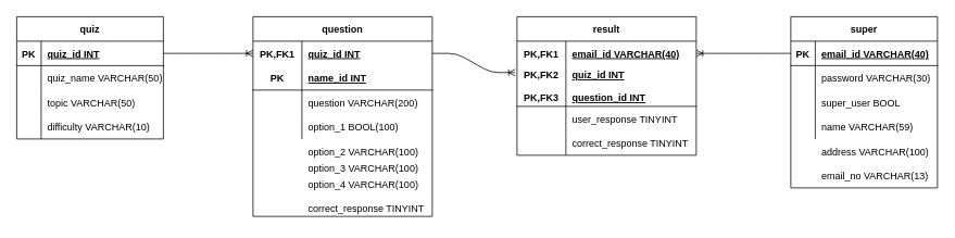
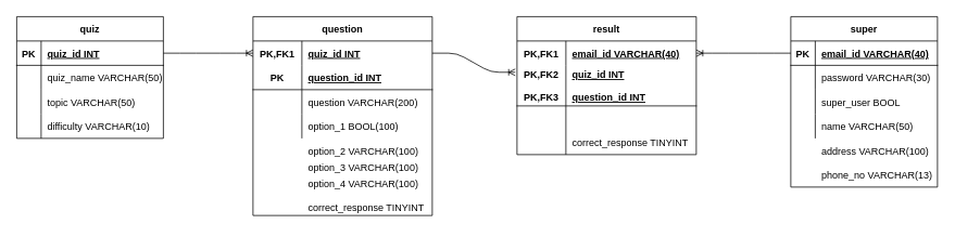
- <mxCell id="34" value="name_id INT" style="shape=partialRectangle;connectable=0;fillColor=none;top=0;left=0;bottom=0;right=0;align=left;spacingLeft=6;fontStyle=5;overflow=hidden;" parent="32" vertex="1"><mxGeometry x="60" width="160" height="30" as="geometry" /></mxCell>
+ <mxCell id="34" value="question_id INT" style="shape=partialRectangle;connectable=0;fillColor=none;top=0;left=0;bottom=0;right=0;align=left;spacingLeft=6;fontStyle=5;overflow=hidden;" parent="32" vertex="1"><mxGeometry x="60" width="160" height="30" as="geometry" /></mxCell>
- <mxCell id="62" value="user_response TINYINT" style="shape=partialRectangle;connectable=0;fillColor=none;top=0;left=0;bottom=0;right=0;align=left;spacingLeft=6;overflow=hidden;" parent="60" vertex="1"><mxGeometry x="60" width="160" height="30" as="geometry" /></mxCell>
- <mxCell id="27" value="name VARCHAR(59)" style="shape=partialRectangle;connectable=0;fillColor=none;top=0;left=0;bottom=0;right=0;align=left;spacingLeft=6;overflow=hidden;" parent="25" vertex="1"><mxGeometry x="30" width="150" height="30" as="geometry" /></mxCell>
+ <mxCell id="27" value="name VARCHAR(50)" style="shape=partialRectangle;connectable=0;fillColor=none;top=0;left=0;bottom=0;right=0;align=left;spacingLeft=6;overflow=hidden;" parent="25" vertex="1"><mxGeometry x="30" width="150" height="30" as="geometry" /></mxCell>
- <mxCell id="67" value="email_no VARCHAR(13)" style="shape=partialRectangle;connectable=0;fillColor=none;top=0;left=0;bottom=0;right=0;align=left;spacingLeft=6;overflow=hidden;" parent="1" vertex="1"><mxGeometry x="1000" y="200" width="150" height="30" as="geometry" /></mxCell>
+ <mxCell id="67" value="phone_no VARCHAR(13)" style="shape=partialRectangle;connectable=0;fillColor=none;top=0;left=0;bottom=0;right=0;align=left;spacingLeft=6;overflow=hidden;" parent="1" vertex="1"><mxGeometry x="1000" y="200" width="150" height="30" as="geometry" /></mxCell>
